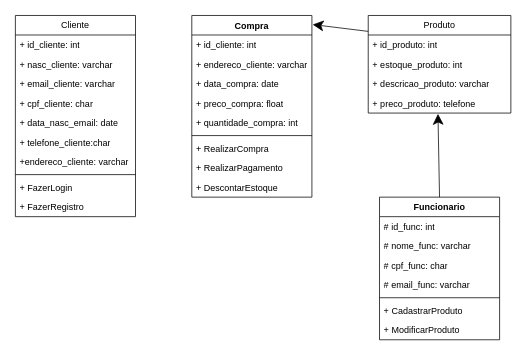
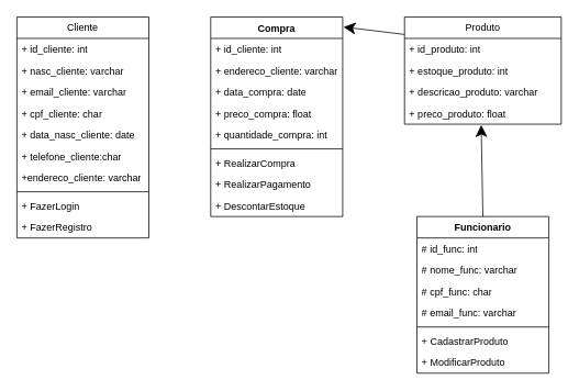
- <mxCell id="27" value="+ preco_produto: telefone" style="text;strokeColor=none;fillColor=none;align=left;verticalAlign=top;spacingLeft=4;spacingRight=4;overflow=hidden;rotatable=0;points=[[0,0.5],[1,0.5]];portConstraint=eastwest;whiteSpace=wrap;html=1;" parent="23" vertex="1"><mxGeometry y="104" width="190" height="26" as="geometry" /></mxCell>
+ <mxCell id="27" value="+ preco_produto: float" style="text;strokeColor=none;fillColor=none;align=left;verticalAlign=top;spacingLeft=4;spacingRight=4;overflow=hidden;rotatable=0;points=[[0,0.5],[1,0.5]];portConstraint=eastwest;whiteSpace=wrap;html=1;" parent="23" vertex="1"><mxGeometry y="104" width="190" height="26" as="geometry" /></mxCell>
- <mxCell id="7" value="+ data_nasc_email: date" style="text;strokeColor=none;fillColor=none;align=left;verticalAlign=top;spacingLeft=4;spacingRight=4;overflow=hidden;rotatable=0;points=[[0,0.5],[1,0.5]];portConstraint=eastwest;whiteSpace=wrap;html=1;" parent="2" vertex="1"><mxGeometry y="130" width="160" height="26" as="geometry" /></mxCell>
+ <mxCell id="7" value="+ data_nasc_cliente: date" style="text;strokeColor=none;fillColor=none;align=left;verticalAlign=top;spacingLeft=4;spacingRight=4;overflow=hidden;rotatable=0;points=[[0,0.5],[1,0.5]];portConstraint=eastwest;whiteSpace=wrap;html=1;" parent="2" vertex="1"><mxGeometry y="130" width="160" height="26" as="geometry" /></mxCell>
